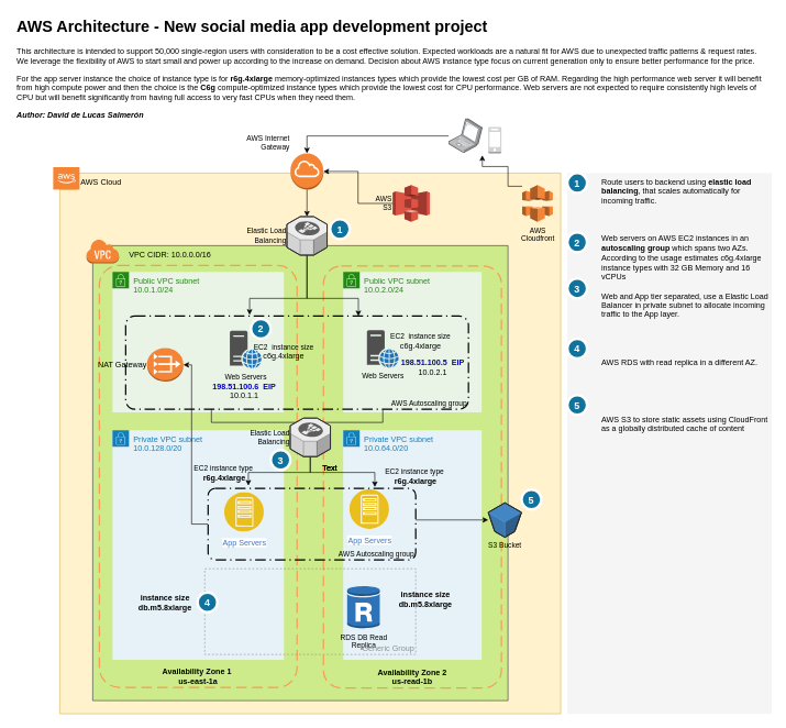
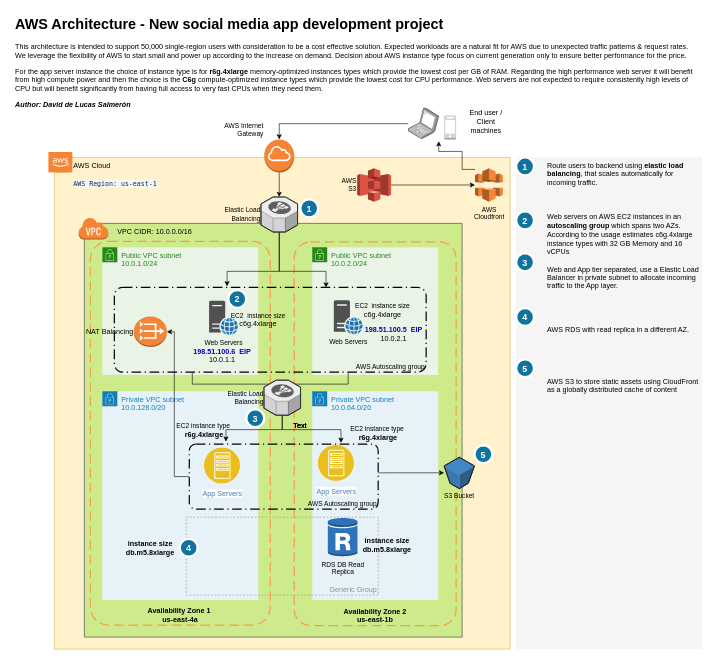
+ <mxCell id="22" value="End user / Client machines" style="text;html=1;strokeColor=none;fillColor=none;align=center;verticalAlign=middle;whiteSpace=wrap;rounded=0;" parent="1" vertex="1"><mxGeometry x="770" y="192" width="80" height="20" as="geometry" /></mxCell>
- <mxCell id="31" style="edgeStyle=orthogonalEdgeStyle;rounded=0;orthogonalLoop=1;jettySize=auto;html=1;fontSize=11;" parent="1" source="32" target="28" edge="1"><mxGeometry relative="1" as="geometry" /></mxCell>
+ <mxCell id="31" style="edgeStyle=orthogonalEdgeStyle;rounded=0;orthogonalLoop=1;jettySize=auto;html=1;fontSize=11;" parent="1" source="32" target="30" edge="1"><mxGeometry relative="1" as="geometry" /></mxCell>
+ <mxCell id="23" value="&lt;span style=&quot;color: rgb(15 , 43 , 61) ; font-family: monospace , monospace ; font-size: 11px ; font-style: normal ; font-weight: 400 ; letter-spacing: normal ; text-align: left ; text-indent: 0px ; text-transform: none ; word-spacing: 0px ; background-color: rgb(247 , 247 , 248) ; display: inline ; float: none&quot;&gt;AWS Region: us-east-1&lt;/span&gt;" style="text;whiteSpace=wrap;html=1;fontSize=11;" parent="1" vertex="1"><mxGeometry x="120" y="293" width="149" height="30" as="geometry" /></mxCell>
- <mxCell id="26" value="NAT Gateway" style="outlineConnect=0;dashed=0;verticalLabelPosition=middle;verticalAlign=middle;align=right;html=1;shape=mxgraph.aws3.vpc_nat_gateway;fillColor=#F58536;gradientColor=none;labelPosition=left;" parent="1" vertex="1"><mxGeometry x="222.5" y="527.25" width="55" height="51" as="geometry" /></mxCell>
+ <mxCell id="26" value="NAT Balancing" style="outlineConnect=0;dashed=0;verticalLabelPosition=middle;verticalAlign=middle;align=right;html=1;shape=mxgraph.aws3.vpc_nat_gateway;fillColor=#F58536;gradientColor=none;labelPosition=left;" parent="1" vertex="1"><mxGeometry x="222.5" y="527.25" width="55" height="51" as="geometry" /></mxCell>
- <mxCell id="39" value="RDS DB Read &lt;br&gt;Replica" style="outlineConnect=0;dashed=0;verticalLabelPosition=bottom;verticalAlign=top;align=center;html=1;shape=mxgraph.aws3.rds_db_instance_read_replica;fillColor=#2E73B8;gradientColor=none;fontSize=11;" parent="1" vertex="1"><mxGeometry x="526" y="887" width="49.5" height="66" as="geometry" /></mxCell>
+ <mxCell id="39" value="RDS DB Read &lt;br&gt;Replica" style="outlineConnect=0;dashed=0;verticalLabelPosition=bottom;verticalAlign=top;align=center;html=1;shape=mxgraph.aws3.rds_db_instance_read_replica;fillColor=#2E73B8;gradientColor=none;fontSize=11;" parent="1" vertex="1"><mxGeometry x="546" y="862" width="49.5" height="66" as="geometry" /></mxCell>
- <mxCell id="5" value="Availability Zone 1 &#10;us-east-1a" style="rounded=1;arcSize=10;dashed=1;strokeColor=#F59D56;fillColor=none;gradientColor=none;dashPattern=8 4;strokeWidth=2;fontColor=#000000;verticalAlign=bottom;align=center;fontStyle=1" parent="1" vertex="1"><mxGeometry x="150" y="402" width="300" height="640" as="geometry" /></mxCell>
+ <mxCell id="5" value="Availability Zone 1 &#10;us-east-4a" style="rounded=1;arcSize=10;dashed=1;strokeColor=#F59D56;fillColor=none;gradientColor=none;dashPattern=8 4;strokeWidth=2;fontColor=#000000;verticalAlign=bottom;align=center;fontStyle=1" parent="1" vertex="1"><mxGeometry x="150" y="402" width="300" height="640" as="geometry" /></mxCell>
- <mxCell id="4" value="Availability Zone 2&#10;us-read-1b" style="rounded=1;arcSize=10;dashed=1;strokeColor=#F59D56;fillColor=none;gradientColor=none;dashPattern=8 4;strokeWidth=2;fontColor=#000000;verticalAlign=bottom;align=center;fontStyle=1" parent="1" vertex="1"><mxGeometry x="490" y="403" width="270" height="640" as="geometry" /></mxCell>
+ <mxCell id="4" value="Availability Zone 2&#10;us-east-1b" style="rounded=1;arcSize=10;dashed=1;strokeColor=#F59D56;fillColor=none;gradientColor=none;dashPattern=8 4;strokeWidth=2;fontColor=#000000;verticalAlign=bottom;align=center;fontStyle=1" parent="1" vertex="1"><mxGeometry x="490" y="403" width="270" height="640" as="geometry" /></mxCell>
